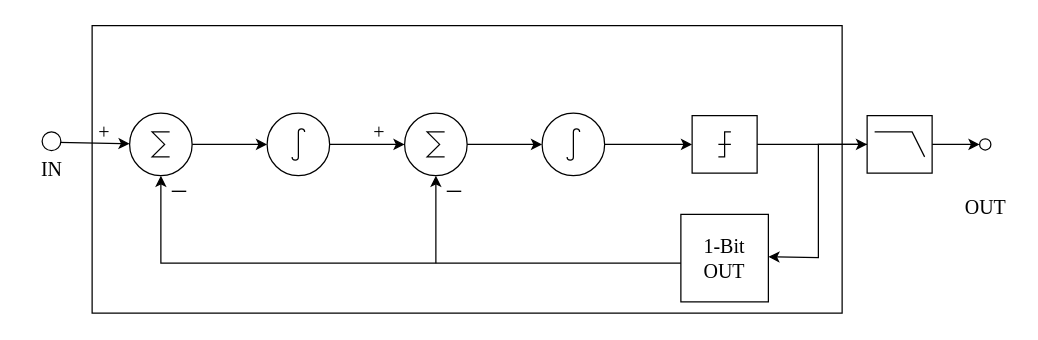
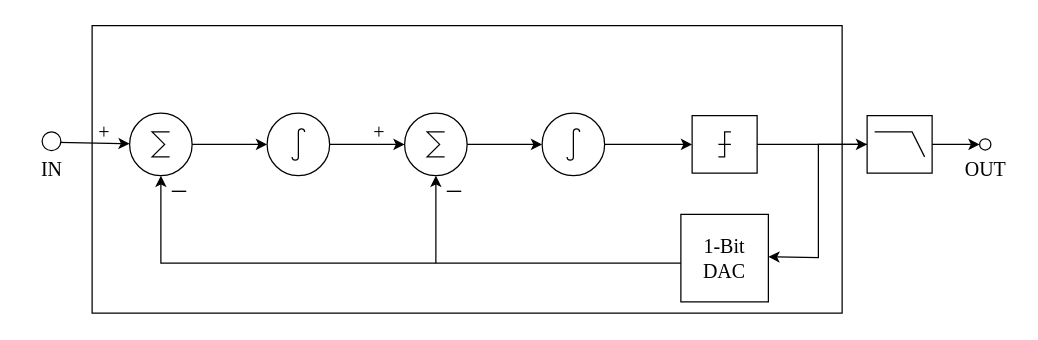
- <mxCell id="26" value="OUT" style="text;html=1;align=center;verticalAlign=middle;whiteSpace=wrap;rounded=0;fontFamily=Times New Roman;fontSize=16;" vertex="1" parent="1"><mxGeometry x="767.5" y="150" width="40" height="30" as="geometry" /></mxCell>
+ <mxCell id="26" value="OUT" style="text;html=1;align=center;verticalAlign=middle;whiteSpace=wrap;rounded=0;fontFamily=Times New Roman;fontSize=16;" vertex="1" parent="1"><mxGeometry x="767.5" y="120" width="40" height="30" as="geometry" /></mxCell>
- <mxCell id="8" value="&lt;font style=&quot;font-size: 16px;&quot; face=&quot;Times New Roman&quot;&gt;1-Bit OUT&lt;/font&gt;" style="rounded=0;whiteSpace=wrap;html=1;" vertex="1" parent="1"><mxGeometry x="544" y="171" width="70" height="70" as="geometry" /></mxCell>
+ <mxCell id="8" value="&lt;font style=&quot;font-size: 16px;&quot; face=&quot;Times New Roman&quot;&gt;1-Bit DAC&lt;/font&gt;" style="rounded=0;whiteSpace=wrap;html=1;" vertex="1" parent="1"><mxGeometry x="544" y="171" width="70" height="70" as="geometry" /></mxCell>
